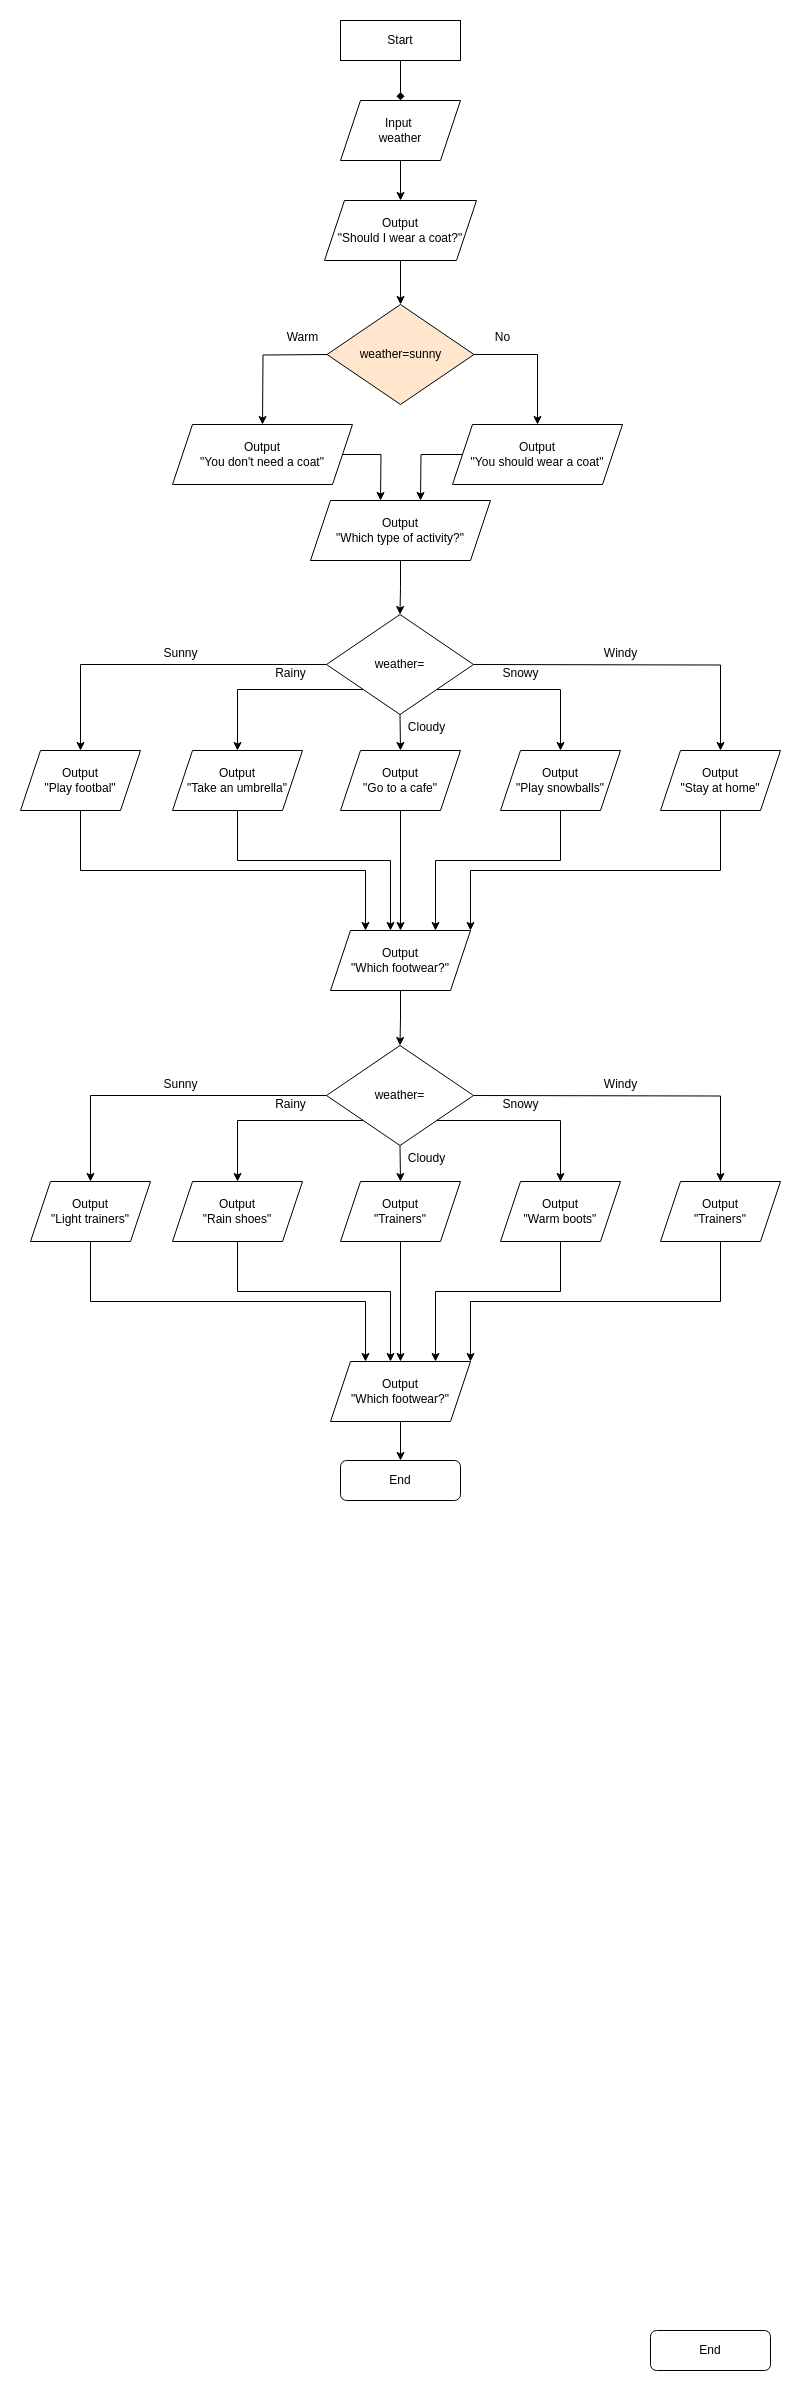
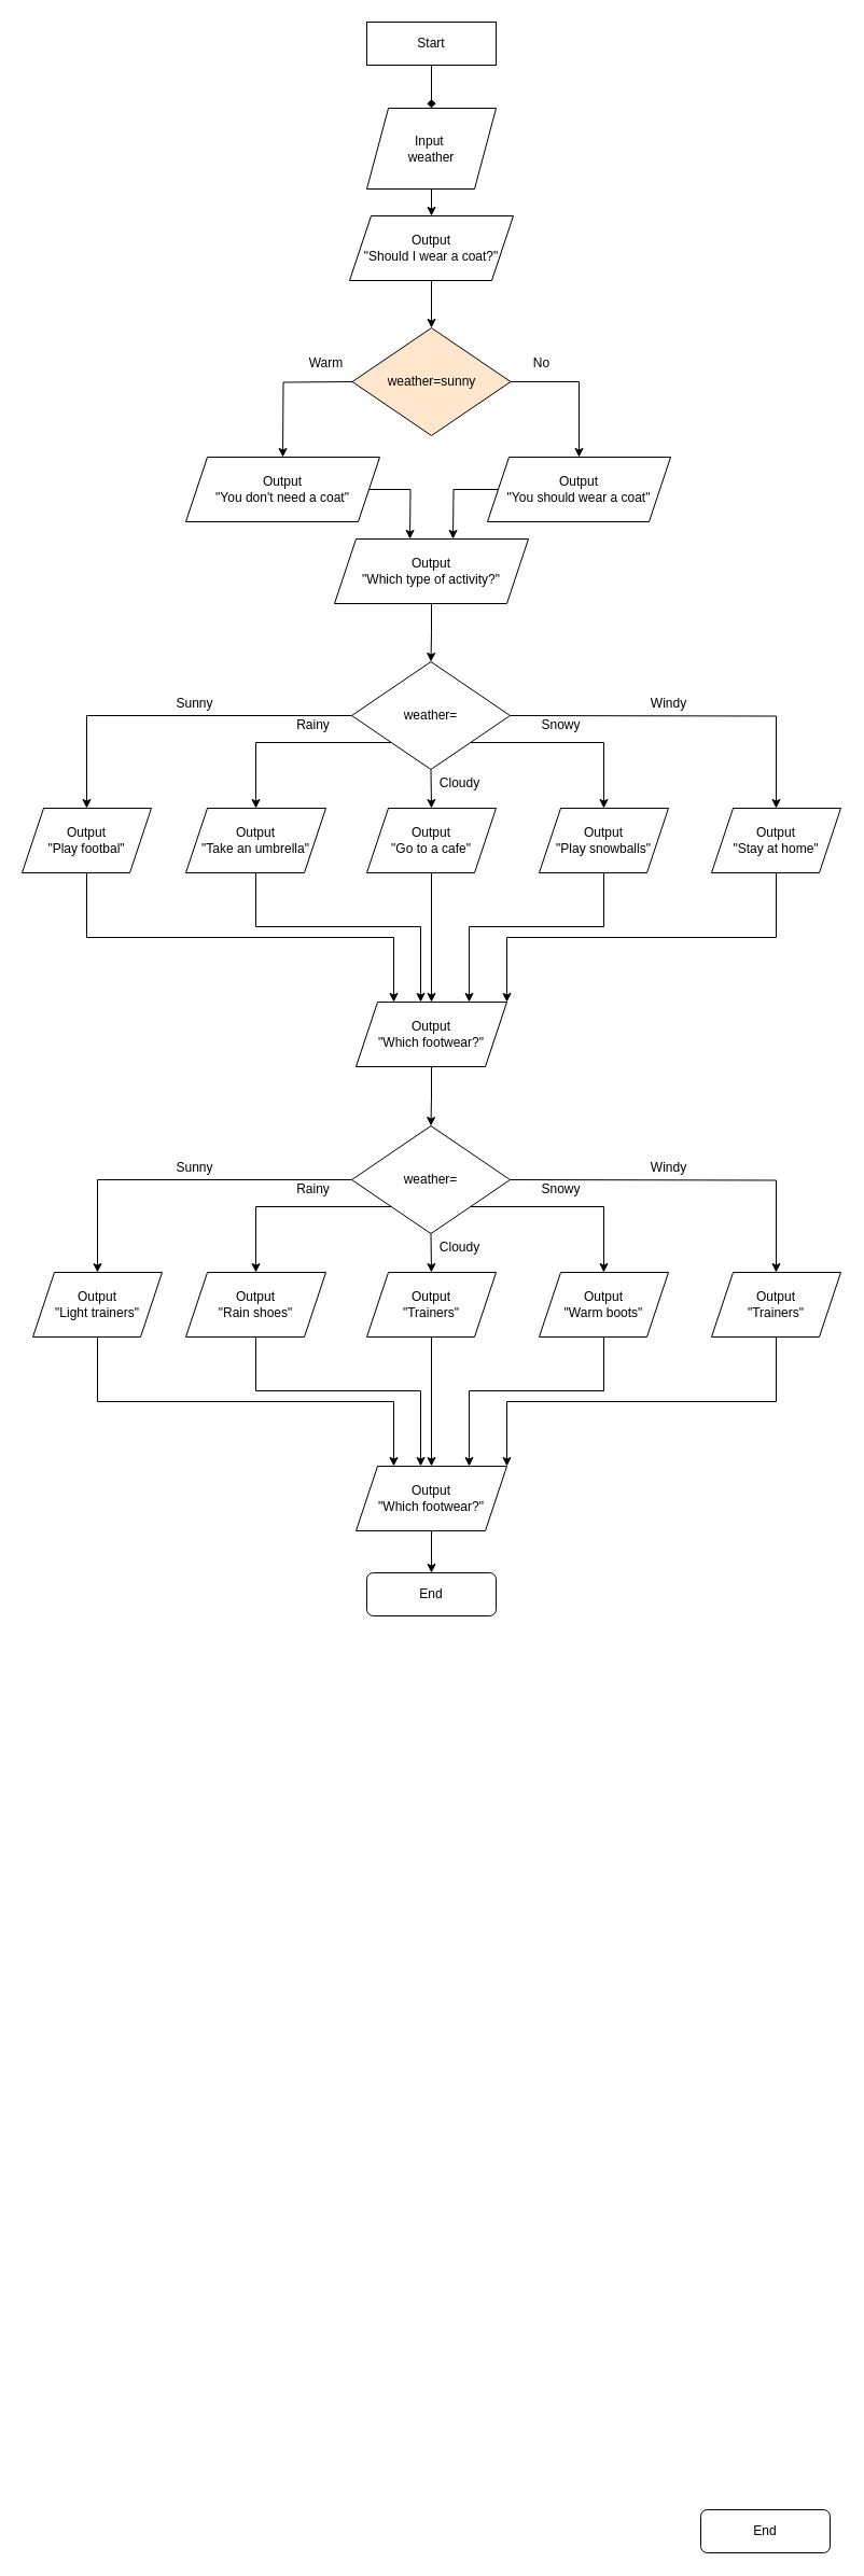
- <mxCell id="6" value="Input&amp;nbsp;&lt;br&gt;weather" style="shape=parallelogram;perimeter=parallelogramPerimeter;whiteSpace=wrap;html=1;fixedSize=1;" vertex="1" parent="1"><mxGeometry x="340" y="100" width="120" height="60" as="geometry" /></mxCell>
+ <mxCell id="6" value="Input&amp;nbsp;&lt;br&gt;weather" style="shape=parallelogram;perimeter=parallelogramPerimeter;whiteSpace=wrap;html=1;fixedSize=1;" vertex="1" parent="1"><mxGeometry x="340" y="100" width="120" height="75" as="geometry" /></mxCell>
